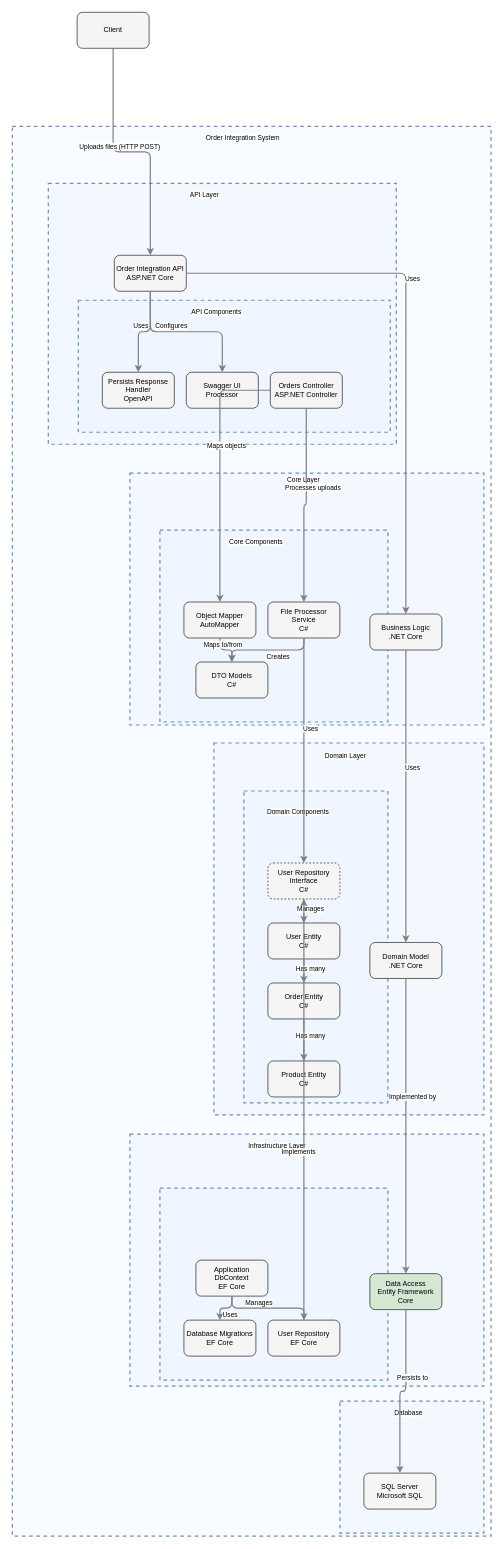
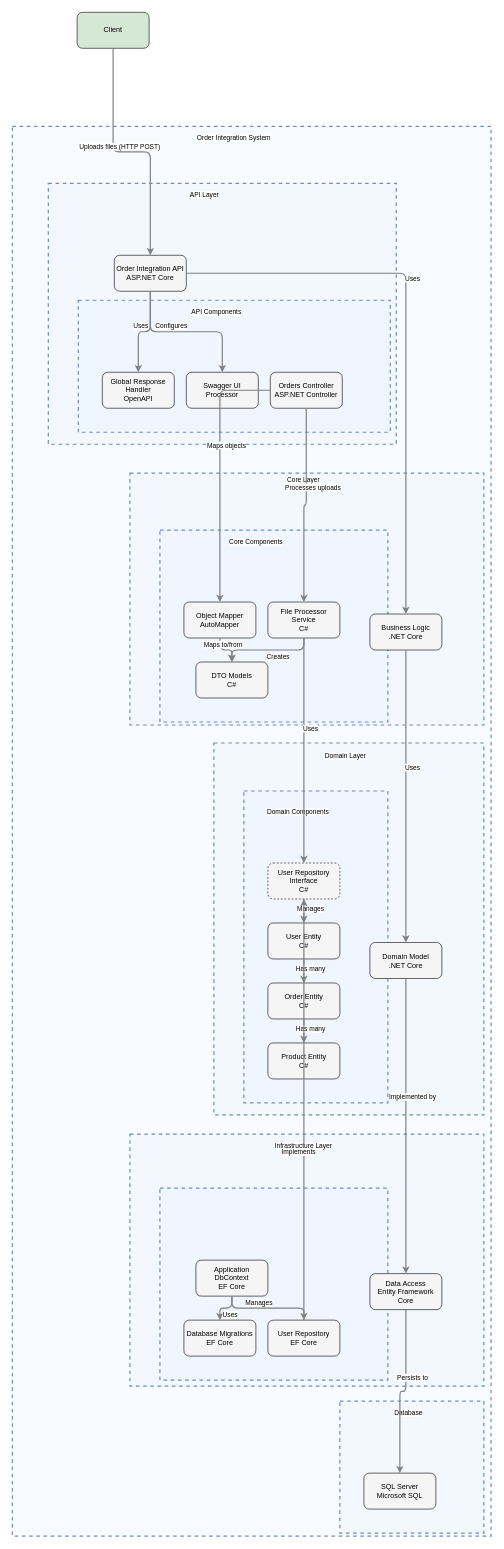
- <mxCell id="39" value="Client" style="rounded=1;whiteSpace=wrap;html=1;fillColor=#f5f5f5" parent="1" vertex="1"><mxGeometry x="128" y="20" width="120" height="60" as="geometry" /></mxCell>
+ <mxCell id="39" value="Client" style="rounded=1;whiteSpace=wrap;html=1;fillColor=#d5e8d4;" parent="1" vertex="1"><mxGeometry x="128" y="20" width="120" height="60" as="geometry" /></mxCell>
- <mxCell id="38" value="Order Integration System" style="edgeLabel;html=1;align=center;verticalAlign=middle;resizable=0;labelBackgroundColor=white;spacing=5" parent="1" vertex="1"><mxGeometry x="43" y="218" width="722" height="24" as="geometry" /></mxCell>
+ <mxCell id="38" value="Order Integration System" style="edgeLabel;html=1;align=center;verticalAlign=middle;resizable=0;labelBackgroundColor=white;spacing=5" parent="1" vertex="1"><mxGeometry x="28" y="218" width="722" height="24" as="geometry" /></mxCell>
- <mxCell id="34" value="Persists Response Handler&lt;br&gt;OpenAPI" style="rounded=1;whiteSpace=wrap;html=1;fillColor=#f5f5f5" parent="31" vertex="1"><mxGeometry x="40" y="120" width="120" height="60" as="geometry" /></mxCell>
+ <mxCell id="34" value="Global Response Handler&lt;br&gt;OpenAPI" style="rounded=1;whiteSpace=wrap;html=1;fillColor=#f5f5f5" parent="31" vertex="1"><mxGeometry x="40" y="120" width="120" height="60" as="geometry" /></mxCell>
- <mxCell id="17" value="Product Entity&lt;br&gt;C#" style="rounded=1;whiteSpace=wrap;html=1;fillColor=#f5f5f5" parent="14" vertex="1"><mxGeometry x="40" y="450" width="120" height="60" as="geometry" /></mxCell>
+ <mxCell id="17" value="Product Entity&lt;br&gt;C#" style="rounded=1;whiteSpace=wrap;html=1;fillColor=#f5f5f5" parent="14" vertex="1"><mxGeometry x="40" y="420" width="120" height="60" as="geometry" /></mxCell>
- <mxCell id="12" value="Infrastructure Layer" style="edgeLabel;html=1;align=center;verticalAlign=middle;resizable=0;labelBackgroundColor=white;spacing=5" parent="2" vertex="1"><mxGeometry x="228" y="1688" width="425" height="24" as="geometry" /></mxCell>
+ <mxCell id="12" value="Infrastructure Layer" style="edgeLabel;html=1;align=center;verticalAlign=middle;resizable=0;labelBackgroundColor=white;spacing=5" parent="2" vertex="1"><mxGeometry x="228" y="1688" width="514" height="24" as="geometry" /></mxCell>
- <mxCell id="11" value="Data Access&lt;br&gt;Entity Framework Core" style="rounded=1;whiteSpace=wrap;html=1;fillColor=#d5e8d4;" parent="6" vertex="1"><mxGeometry x="400" y="232.5" width="120" height="60" as="geometry" /></mxCell>
+ <mxCell id="11" value="Data Access&lt;br&gt;Entity Framework Core" style="rounded=1;whiteSpace=wrap;html=1;fillColor=#f5f5f5" parent="6" vertex="1"><mxGeometry x="400" y="232.5" width="120" height="60" as="geometry" /></mxCell>
